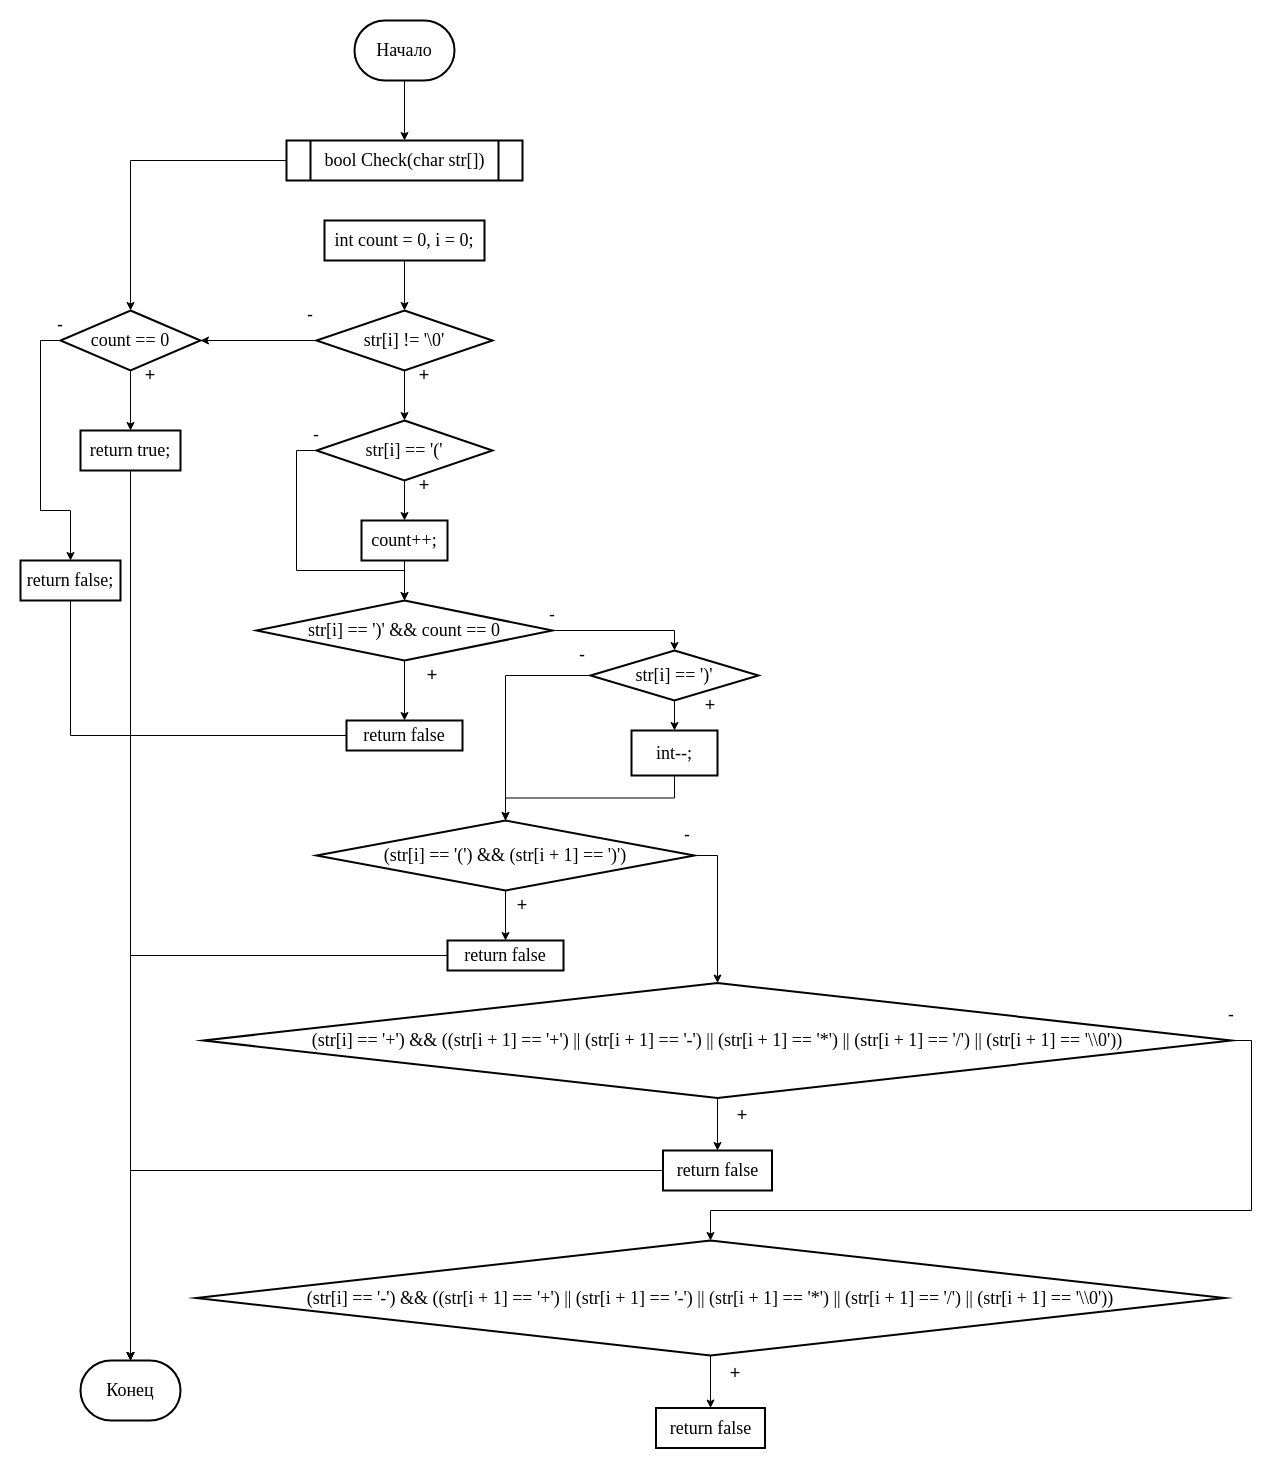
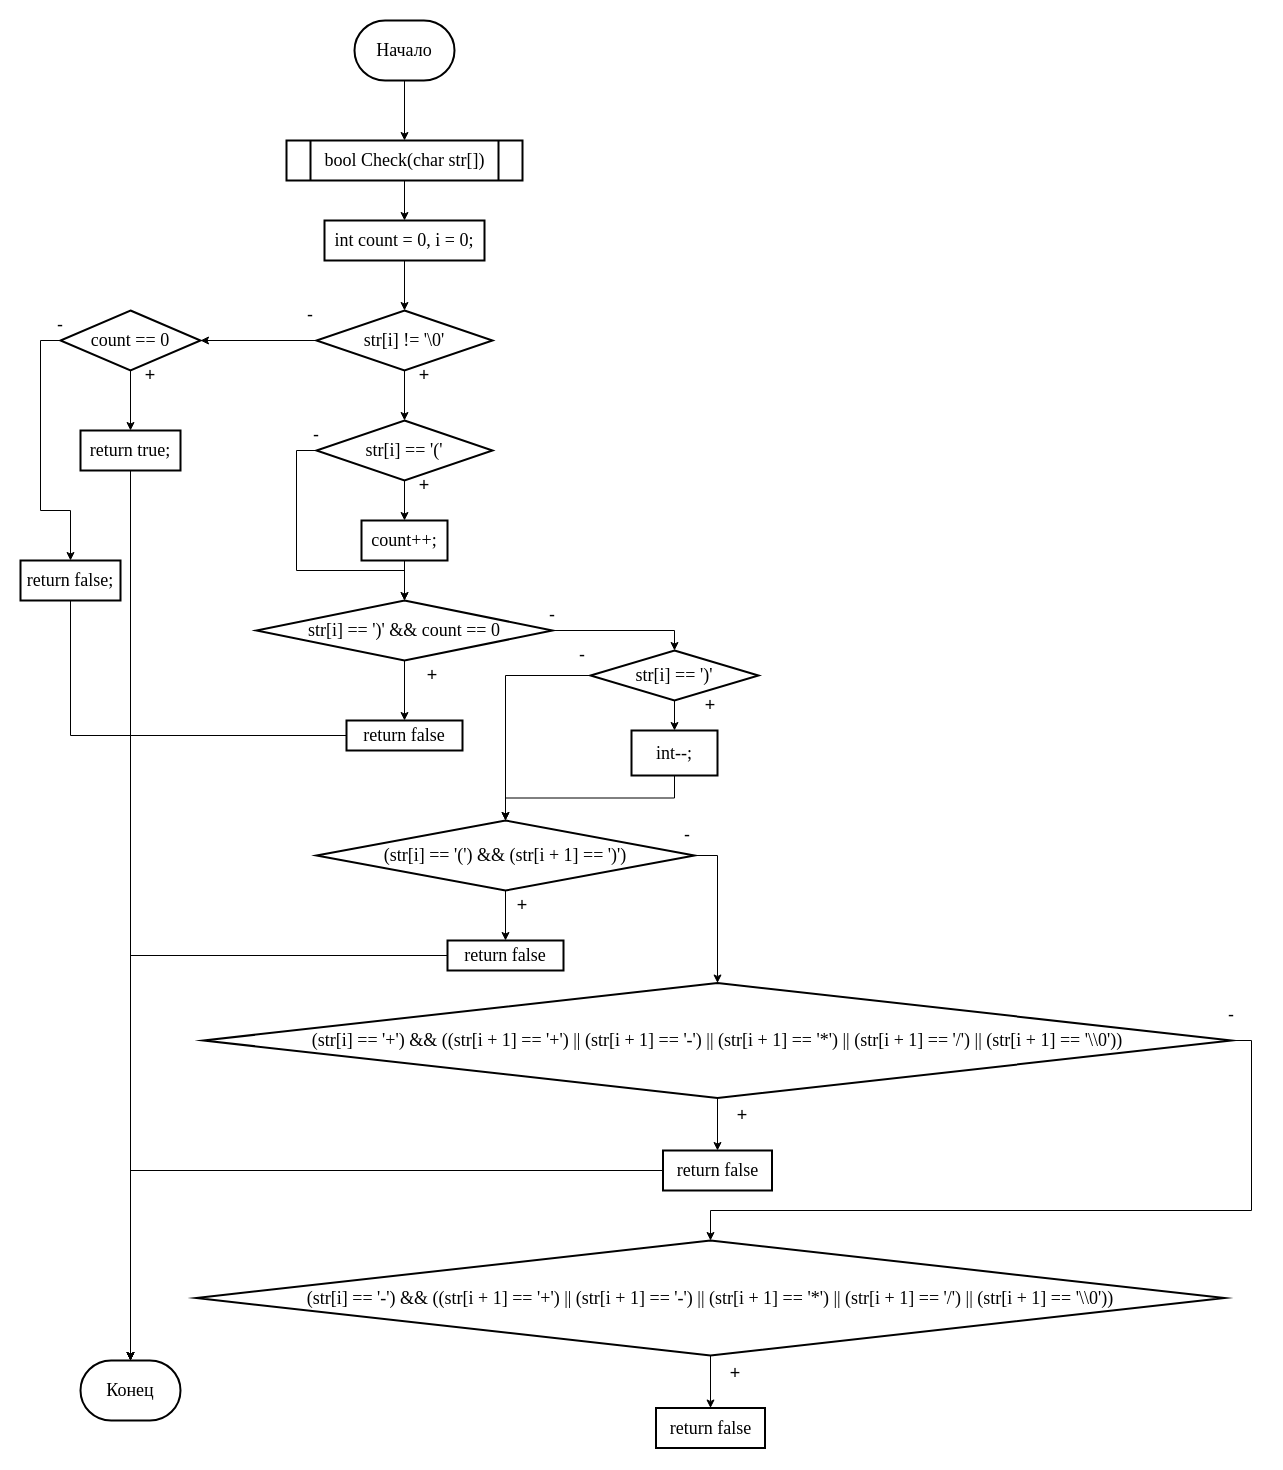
- <mxCell id="5" value="" style="edgeStyle=orthogonalEdgeStyle;rounded=0;orthogonalLoop=1;jettySize=auto;html=1;" edge="1" parent="1" source="6" target="27"><mxGeometry relative="1" as="geometry" /></mxCell>
+ <mxCell id="5" value="" style="edgeStyle=orthogonalEdgeStyle;rounded=0;orthogonalLoop=1;jettySize=auto;html=1;" edge="1" parent="1" source="6" target="8"><mxGeometry relative="1" as="geometry" /></mxCell>
